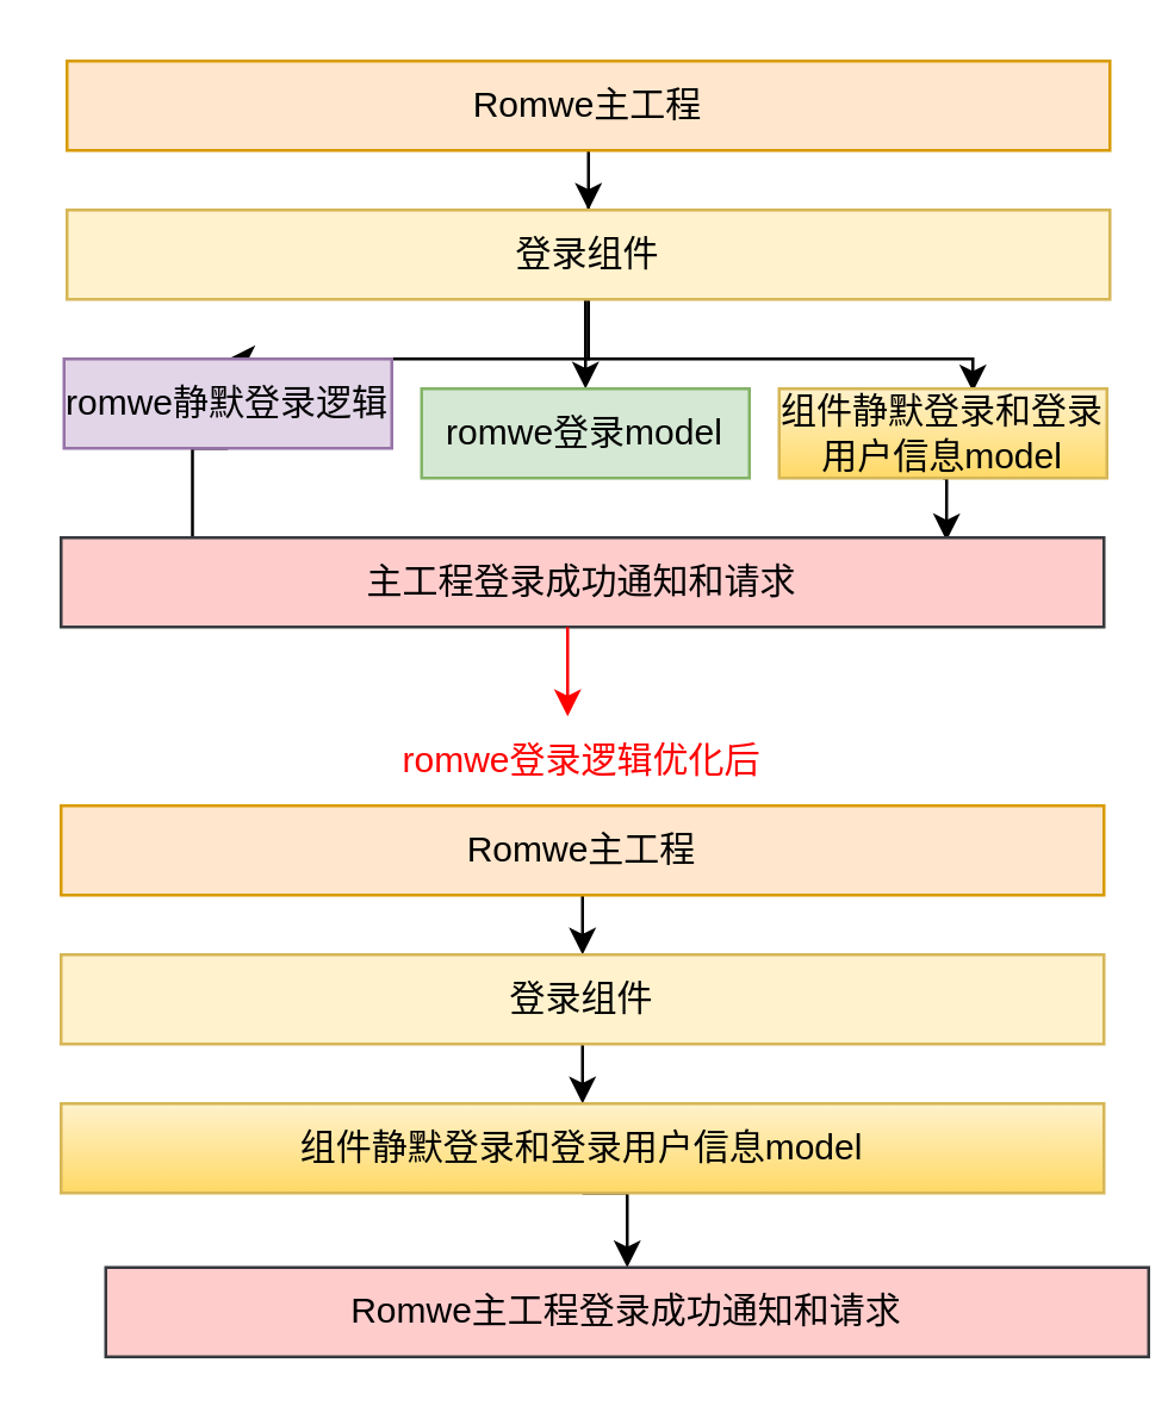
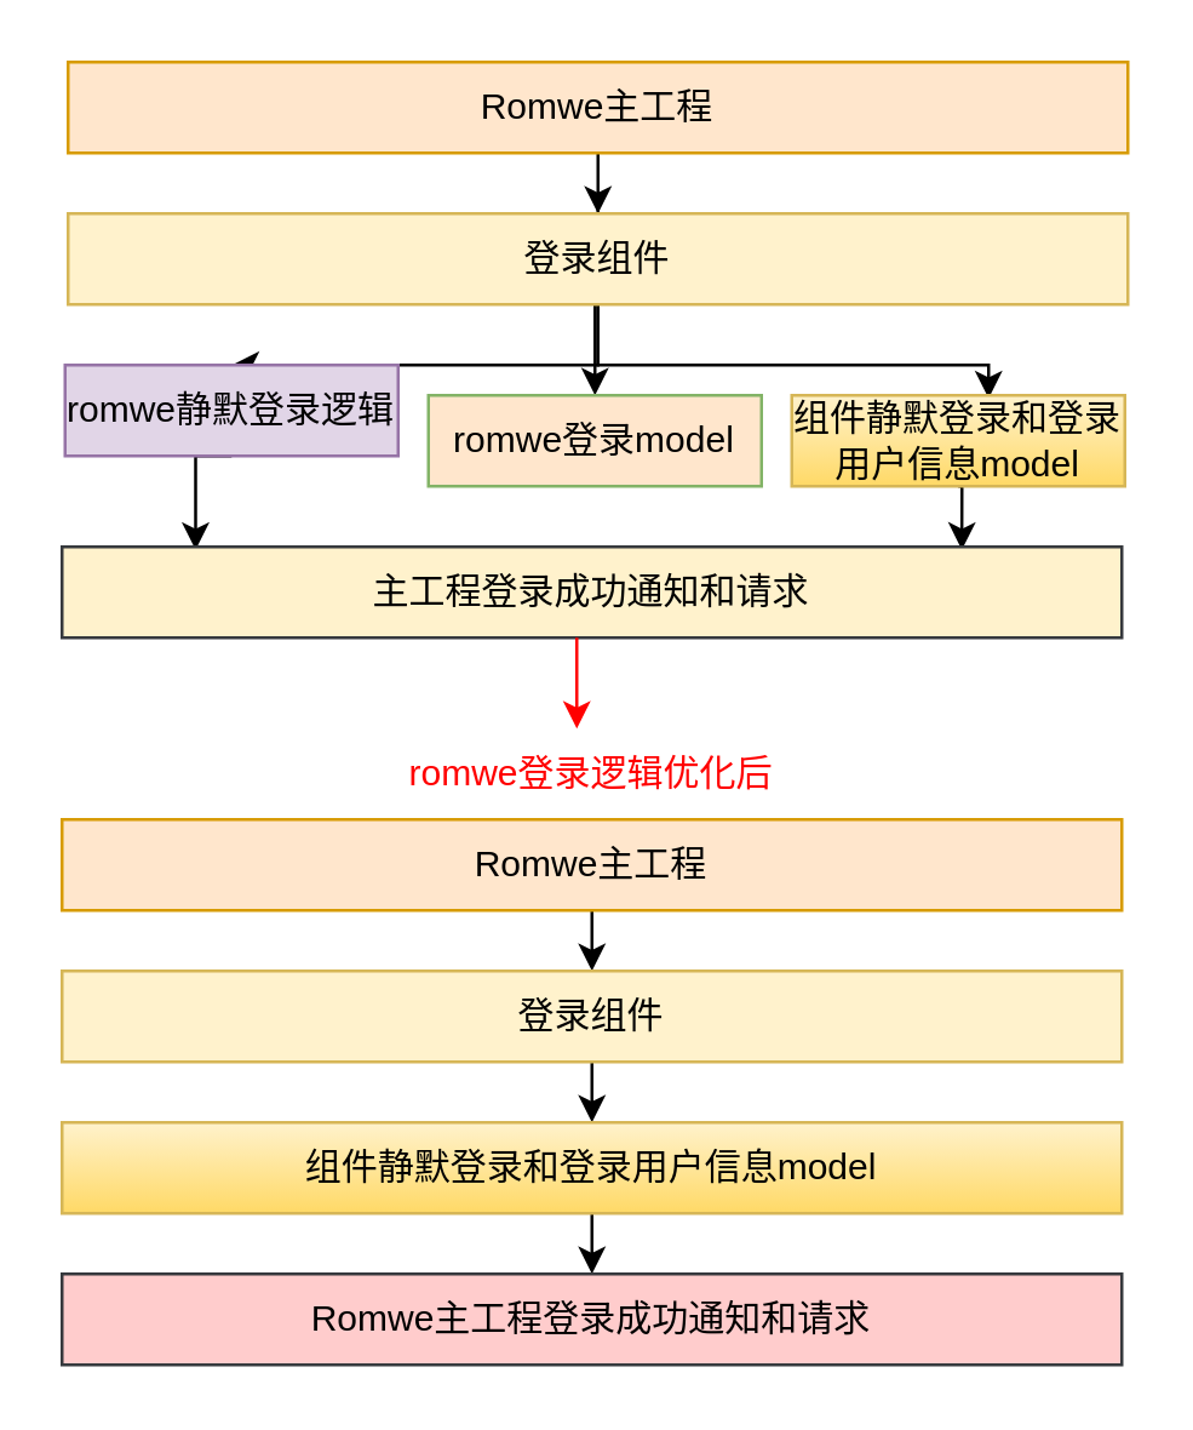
- <mxCell id="10" value="romwe登录model" style="rounded=0;whiteSpace=wrap;html=1;fillColor=#d5e8d4;strokeColor=#82b366;" parent="1" vertex="1"><mxGeometry x="141" y="130" width="110" height="30" as="geometry" /></mxCell>
+ <mxCell id="10" value="romwe登录model" style="rounded=0;whiteSpace=wrap;html=1;fillColor=#ffe6cc;strokeColor=#82b366;" parent="1" vertex="1"><mxGeometry x="141" y="130" width="110" height="30" as="geometry" /></mxCell>
- <mxCell id="8" style="edgeStyle=orthogonalEdgeStyle;rounded=0;orthogonalLoop=1;jettySize=auto;html=1;exitX=0.5;exitY=1;exitDx=0;exitDy=0;entryX=0.126;entryY=0.033;entryDx=0;entryDy=0;entryPerimeter=0;endArrow=none;" edge="1" parent="1" source="9" target="13"><mxGeometry relative="1" as="geometry" /></mxCell>
+ <mxCell id="8" style="edgeStyle=orthogonalEdgeStyle;rounded=0;orthogonalLoop=1;jettySize=auto;html=1;exitX=0.5;exitY=1;exitDx=0;exitDy=0;entryX=0.126;entryY=0.033;entryDx=0;entryDy=0;entryPerimeter=0;" edge="1" parent="1" source="9" target="13"><mxGeometry relative="1" as="geometry" /></mxCell>
- <mxCell id="13" value="主工程登录成功通知和请求" style="rounded=0;whiteSpace=wrap;html=1;fillColor=#ffcccc;strokeColor=#36393d;" parent="1" vertex="1"><mxGeometry x="20" y="180" width="350" height="30" as="geometry" /></mxCell>
+ <mxCell id="13" value="主工程登录成功通知和请求" style="rounded=0;whiteSpace=wrap;html=1;fillColor=#fff2cc;strokeColor=#36393d;" parent="1" vertex="1"><mxGeometry x="20" y="180" width="350" height="30" as="geometry" /></mxCell>
- <mxCell id="20" value="Romwe主工程登录成功通知和请求" style="rounded=0;whiteSpace=wrap;html=1;fillColor=#ffcccc;strokeColor=#36393d;" parent="1" vertex="1"><mxGeometry x="35" y="425" width="350" height="30" as="geometry" /></mxCell>
+ <mxCell id="20" value="Romwe主工程登录成功通知和请求" style="rounded=0;whiteSpace=wrap;html=1;fillColor=#ffcccc;strokeColor=#36393d;" parent="1" vertex="1"><mxGeometry x="20" y="420" width="350" height="30" as="geometry" /></mxCell>
